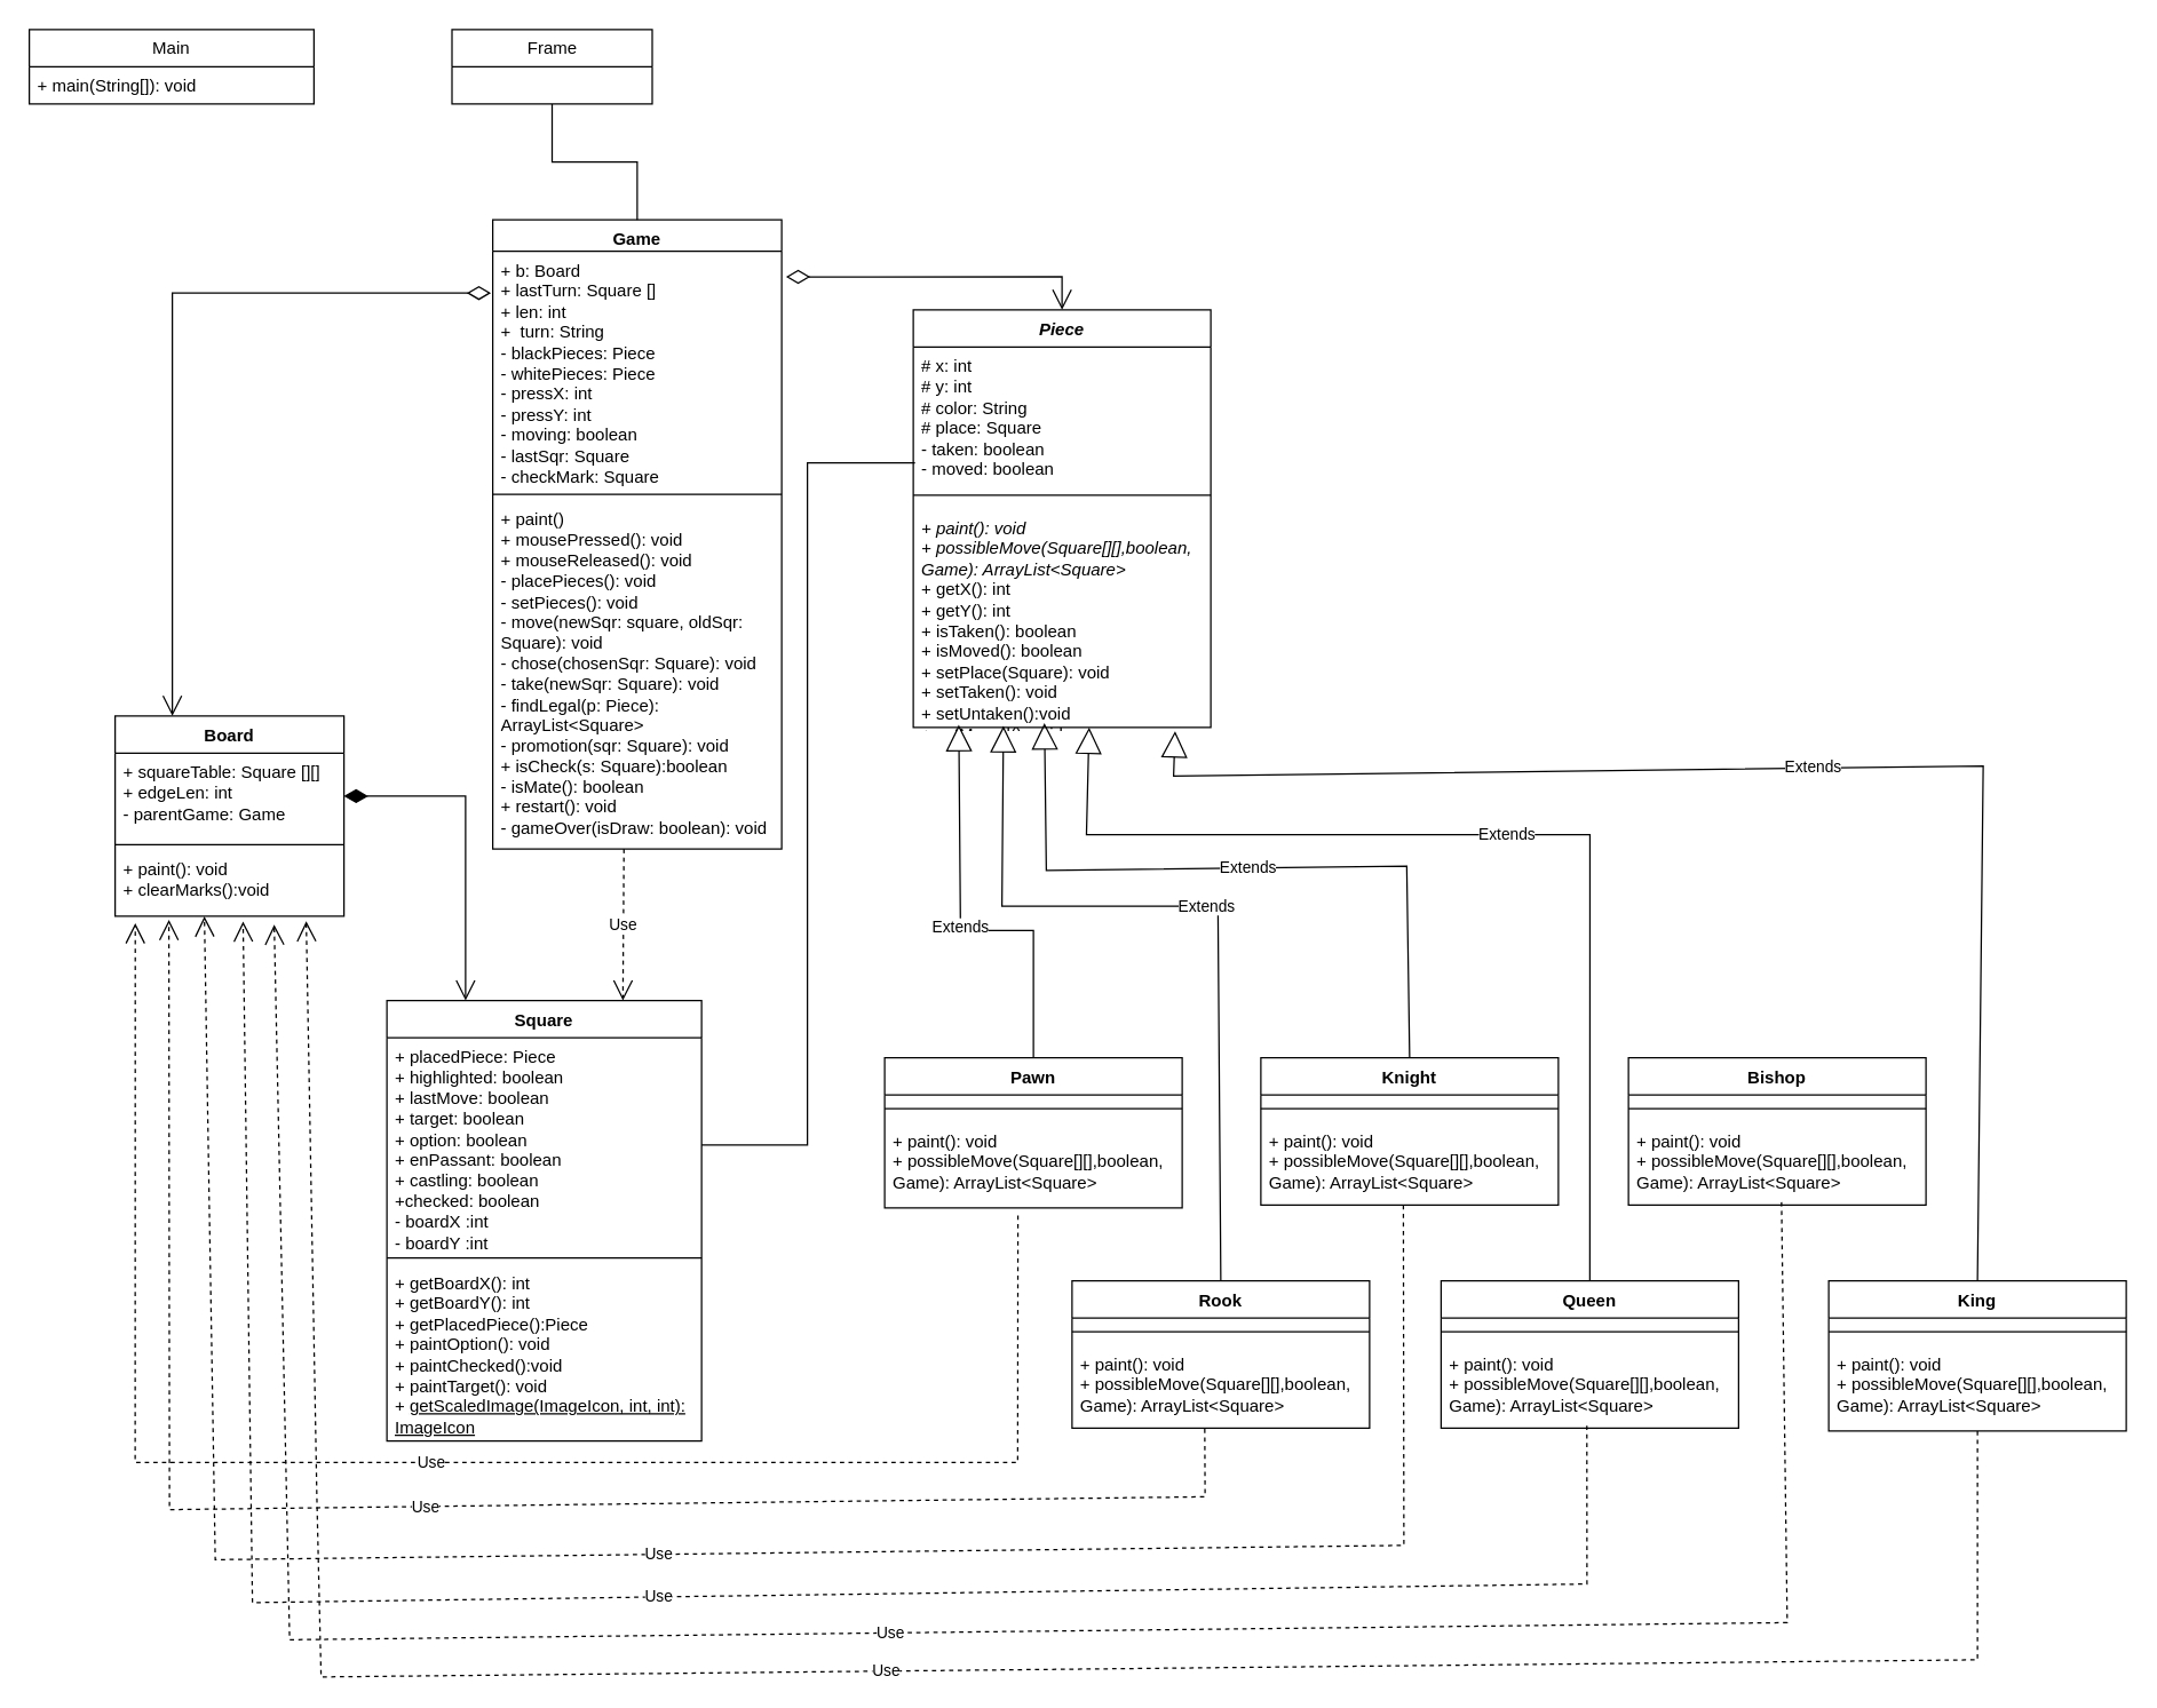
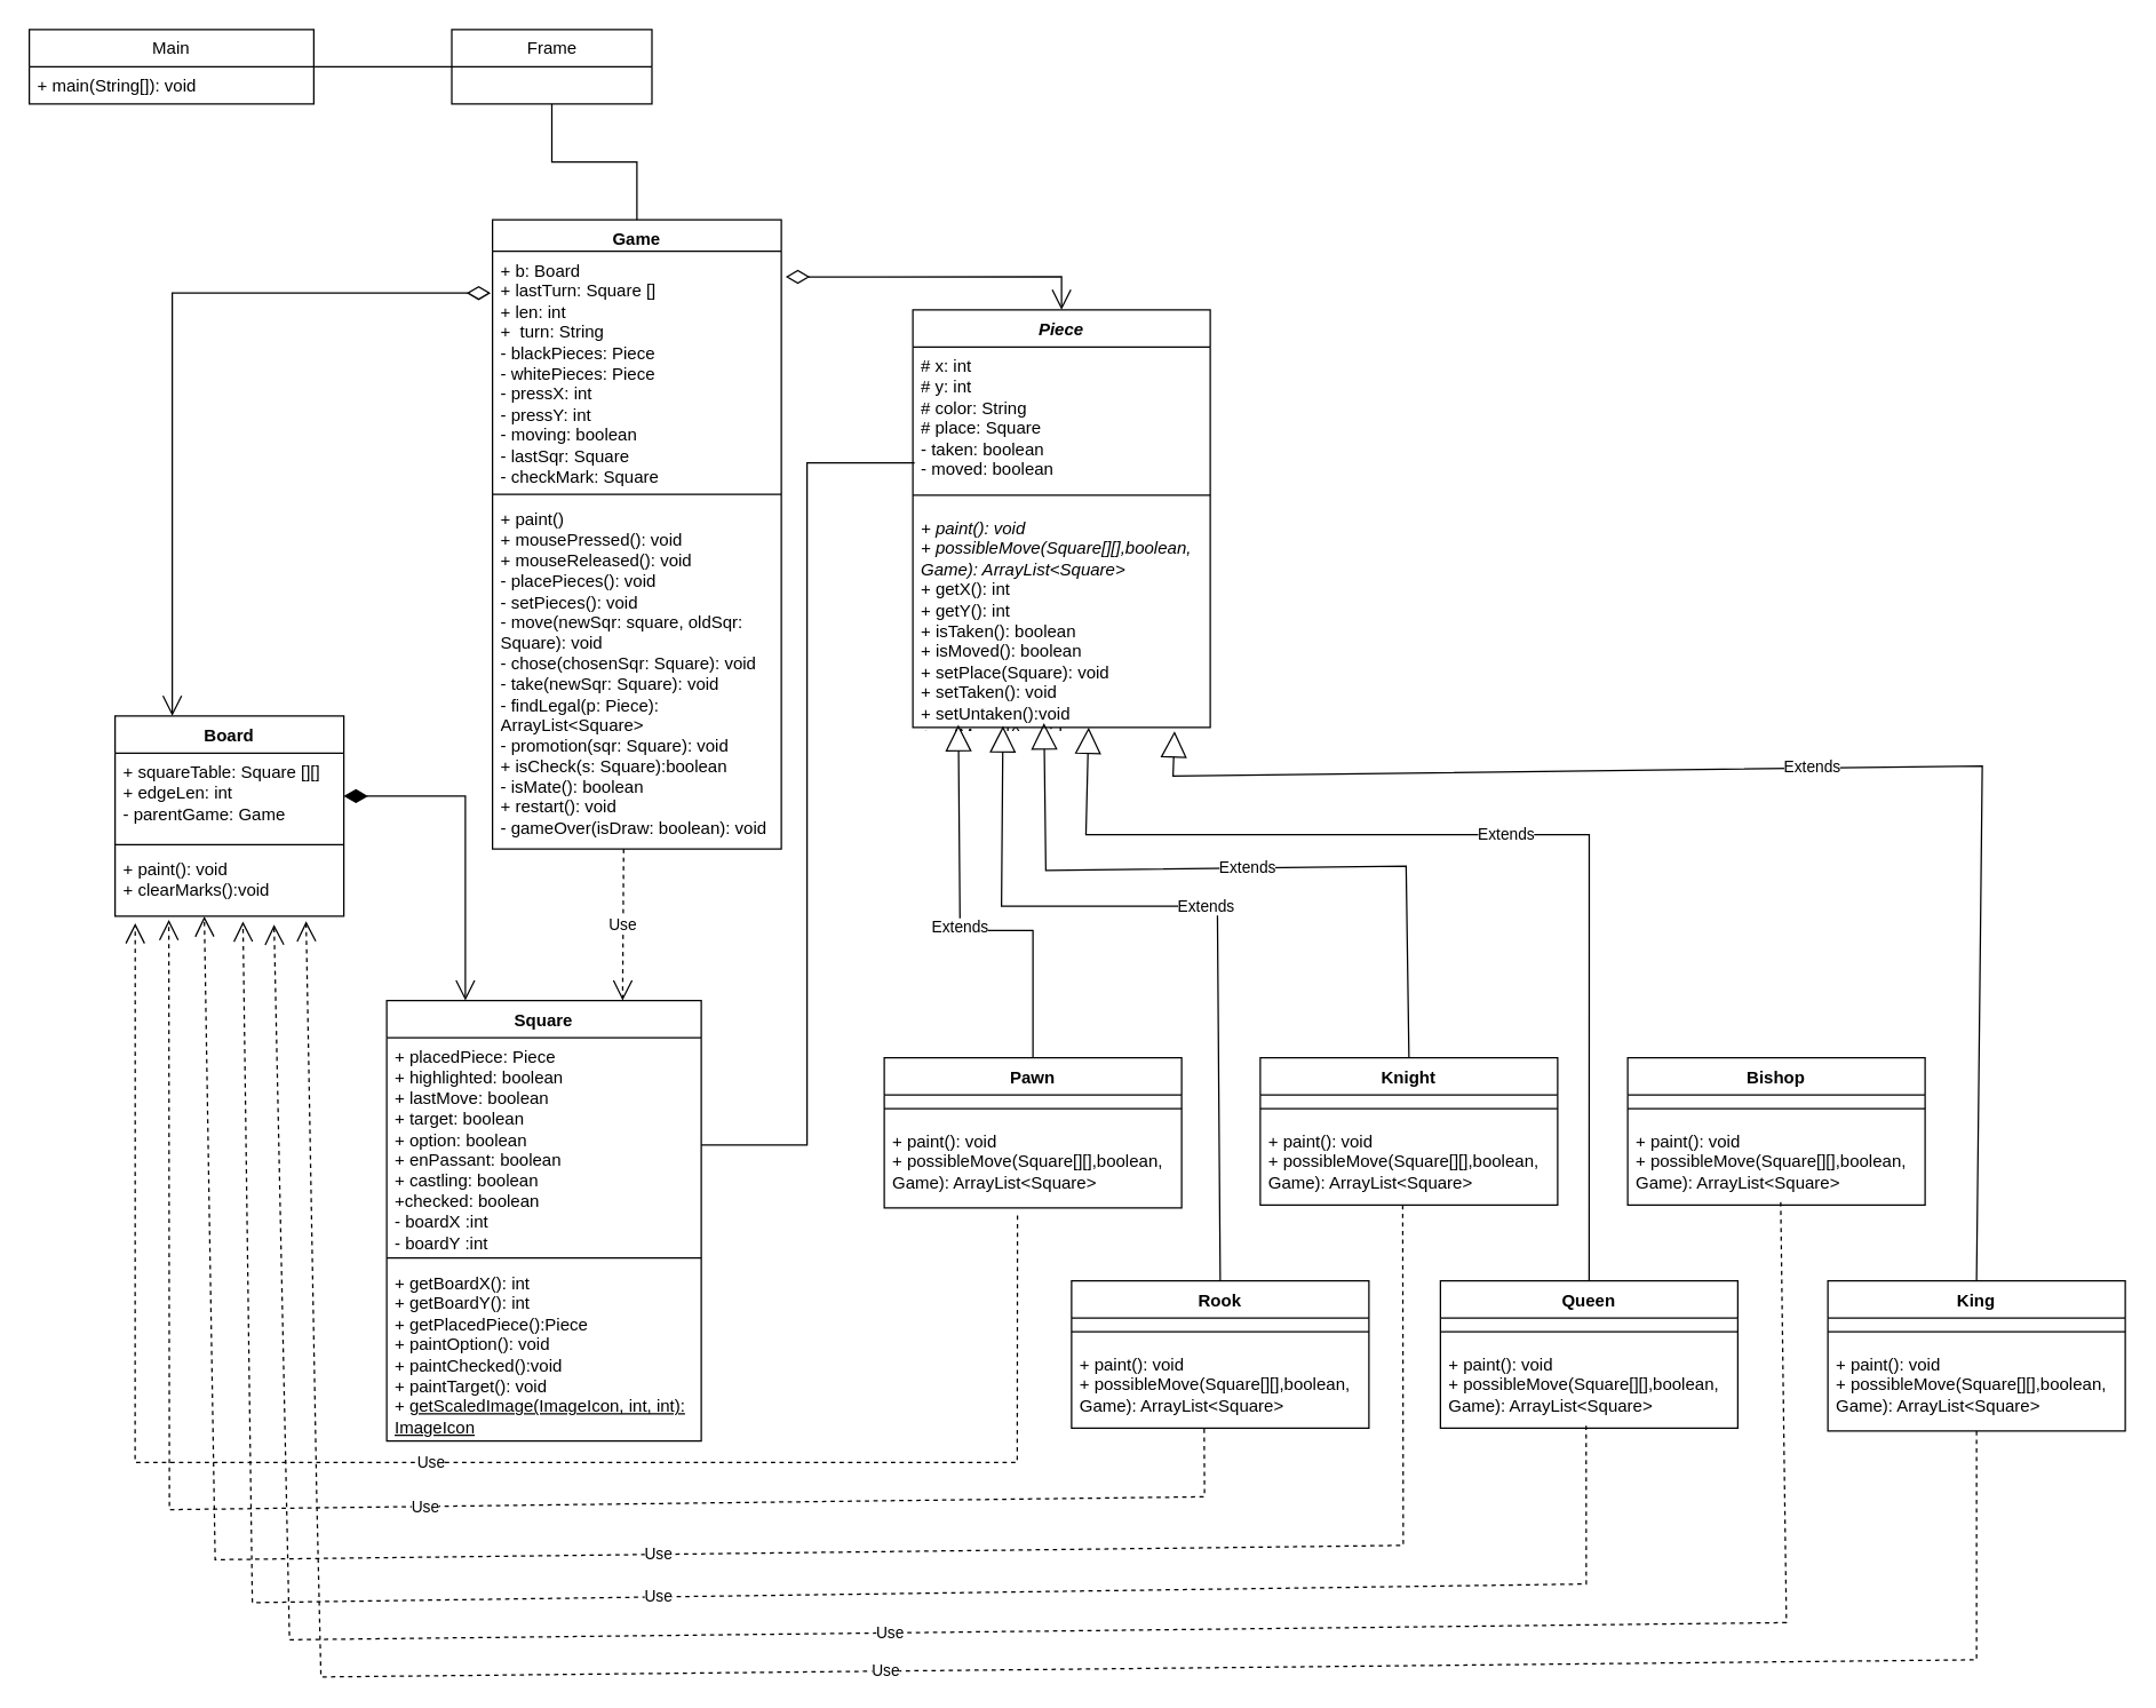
+ <mxCell id="55" value="" style="endArrow=none;html=1;edgeStyle=orthogonalEdgeStyle;rounded=0;entryX=0;entryY=0.5;entryDx=0;entryDy=0;exitX=1;exitY=0.5;exitDx=0;exitDy=0;" parent="1" source="52" target="54" edge="1"><mxGeometry relative="1" as="geometry"><mxPoint x="175" y="96" as="sourcePoint" /><mxPoint x="335" y="96" as="targetPoint" /></mxGeometry></mxCell>
